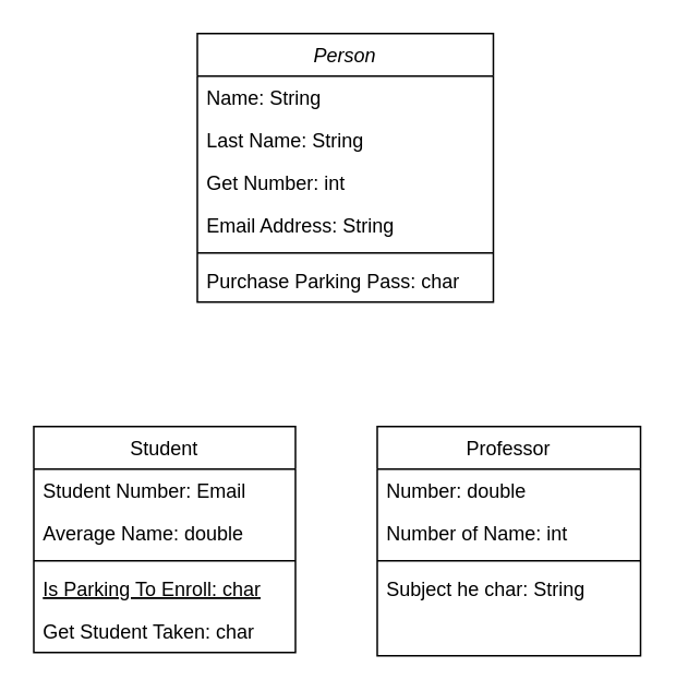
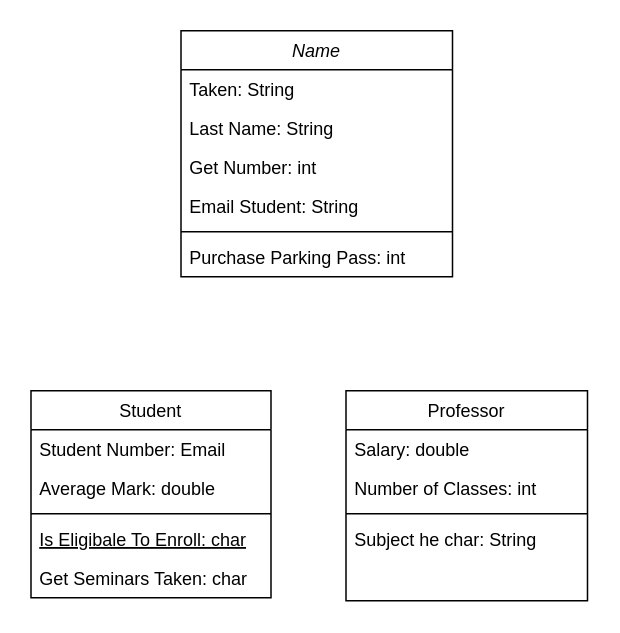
- <mxCell id="2" value="Person" style="swimlane;fontStyle=2;align=center;verticalAlign=top;childLayout=stackLayout;horizontal=1;startSize=26;horizontalStack=0;resizeParent=1;resizeLast=0;collapsible=1;marginBottom=0;rounded=0;shadow=0;strokeWidth=1;" vertex="1" parent="1"><mxGeometry x="120" y="20" width="181" height="164" as="geometry"><mxRectangle x="230" y="140" width="160" height="26" as="alternateBounds" /></mxGeometry></mxCell>
+ <mxCell id="2" value="Name" style="swimlane;fontStyle=2;align=center;verticalAlign=top;childLayout=stackLayout;horizontal=1;startSize=26;horizontalStack=0;resizeParent=1;resizeLast=0;collapsible=1;marginBottom=0;rounded=0;shadow=0;strokeWidth=1;" vertex="1" parent="1"><mxGeometry x="120" y="20" width="181" height="164" as="geometry"><mxRectangle x="230" y="140" width="160" height="26" as="alternateBounds" /></mxGeometry></mxCell>
- <mxCell id="3" value="Name: String" style="text;align=left;verticalAlign=top;spacingLeft=4;spacingRight=4;overflow=hidden;rotatable=0;points=[[0,0.5],[1,0.5]];portConstraint=eastwest;fontStyle=0" vertex="1" parent="2"><mxGeometry y="26" width="181" height="26" as="geometry" /></mxCell>
+ <mxCell id="3" value="Taken: String" style="text;align=left;verticalAlign=top;spacingLeft=4;spacingRight=4;overflow=hidden;rotatable=0;points=[[0,0.5],[1,0.5]];portConstraint=eastwest;fontStyle=0" vertex="1" parent="2"><mxGeometry y="26" width="181" height="26" as="geometry" /></mxCell>
- <mxCell id="6" value="Email Address: String" style="text;align=left;verticalAlign=top;spacingLeft=4;spacingRight=4;overflow=hidden;rotatable=0;points=[[0,0.5],[1,0.5]];portConstraint=eastwest;rounded=0;shadow=0;html=0;" vertex="1" parent="2"><mxGeometry y="104" width="181" height="26" as="geometry" /></mxCell>
+ <mxCell id="6" value="Email Student: String" style="text;align=left;verticalAlign=top;spacingLeft=4;spacingRight=4;overflow=hidden;rotatable=0;points=[[0,0.5],[1,0.5]];portConstraint=eastwest;rounded=0;shadow=0;html=0;" vertex="1" parent="2"><mxGeometry y="104" width="181" height="26" as="geometry" /></mxCell>
- <mxCell id="8" value="Purchase Parking Pass: char" style="text;align=left;verticalAlign=top;spacingLeft=4;spacingRight=4;overflow=hidden;rotatable=0;points=[[0,0.5],[1,0.5]];portConstraint=eastwest;" vertex="1" parent="2"><mxGeometry y="138" width="181" height="26" as="geometry" /></mxCell>
+ <mxCell id="8" value="Purchase Parking Pass: int" style="text;align=left;verticalAlign=top;spacingLeft=4;spacingRight=4;overflow=hidden;rotatable=0;points=[[0,0.5],[1,0.5]];portConstraint=eastwest;" vertex="1" parent="2"><mxGeometry y="138" width="181" height="26" as="geometry" /></mxCell>
- <mxCell id="16" value="Number: double" style="text;align=left;verticalAlign=top;spacingLeft=4;spacingRight=4;overflow=hidden;rotatable=0;points=[[0,0.5],[1,0.5]];portConstraint=eastwest;" vertex="1" parent="15"><mxGeometry y="26" width="161" height="26" as="geometry" /></mxCell>
+ <mxCell id="16" value="Salary: double" style="text;align=left;verticalAlign=top;spacingLeft=4;spacingRight=4;overflow=hidden;rotatable=0;points=[[0,0.5],[1,0.5]];portConstraint=eastwest;" vertex="1" parent="15"><mxGeometry y="26" width="161" height="26" as="geometry" /></mxCell>
- <mxCell id="11" value="Average Name: double" style="text;align=left;verticalAlign=top;spacingLeft=4;spacingRight=4;overflow=hidden;rotatable=0;points=[[0,0.5],[1,0.5]];portConstraint=eastwest;rounded=0;shadow=0;html=0;" vertex="1" parent="9"><mxGeometry y="52" width="160" height="26" as="geometry" /></mxCell>
+ <mxCell id="11" value="Average Mark: double" style="text;align=left;verticalAlign=top;spacingLeft=4;spacingRight=4;overflow=hidden;rotatable=0;points=[[0,0.5],[1,0.5]];portConstraint=eastwest;rounded=0;shadow=0;html=0;" vertex="1" parent="9"><mxGeometry y="52" width="160" height="26" as="geometry" /></mxCell>
- <mxCell id="17" value="Number of Name: int" style="text;align=left;verticalAlign=top;spacingLeft=4;spacingRight=4;overflow=hidden;rotatable=0;points=[[0,0.5],[1,0.5]];portConstraint=eastwest;" vertex="1" parent="15"><mxGeometry y="52" width="161" height="26" as="geometry" /></mxCell>
+ <mxCell id="17" value="Number of Classes: int" style="text;align=left;verticalAlign=top;spacingLeft=4;spacingRight=4;overflow=hidden;rotatable=0;points=[[0,0.5],[1,0.5]];portConstraint=eastwest;" vertex="1" parent="15"><mxGeometry y="52" width="161" height="26" as="geometry" /></mxCell>
- <mxCell id="13" value="Is Parking To Enroll: char" style="text;align=left;verticalAlign=top;spacingLeft=4;spacingRight=4;overflow=hidden;rotatable=0;points=[[0,0.5],[1,0.5]];portConstraint=eastwest;fontStyle=4" vertex="1" parent="9"><mxGeometry y="86" width="160" height="26" as="geometry" /></mxCell>
+ <mxCell id="13" value="Is Eligibale To Enroll: char" style="text;align=left;verticalAlign=top;spacingLeft=4;spacingRight=4;overflow=hidden;rotatable=0;points=[[0,0.5],[1,0.5]];portConstraint=eastwest;fontStyle=4" vertex="1" parent="9"><mxGeometry y="86" width="160" height="26" as="geometry" /></mxCell>
- <mxCell id="14" value="Get Student Taken: char" style="text;align=left;verticalAlign=top;spacingLeft=4;spacingRight=4;overflow=hidden;rotatable=0;points=[[0,0.5],[1,0.5]];portConstraint=eastwest;" vertex="1" parent="9"><mxGeometry y="112" width="160" height="26" as="geometry" /></mxCell>
+ <mxCell id="14" value="Get Seminars Taken: char" style="text;align=left;verticalAlign=top;spacingLeft=4;spacingRight=4;overflow=hidden;rotatable=0;points=[[0,0.5],[1,0.5]];portConstraint=eastwest;" vertex="1" parent="9"><mxGeometry y="112" width="160" height="26" as="geometry" /></mxCell>
